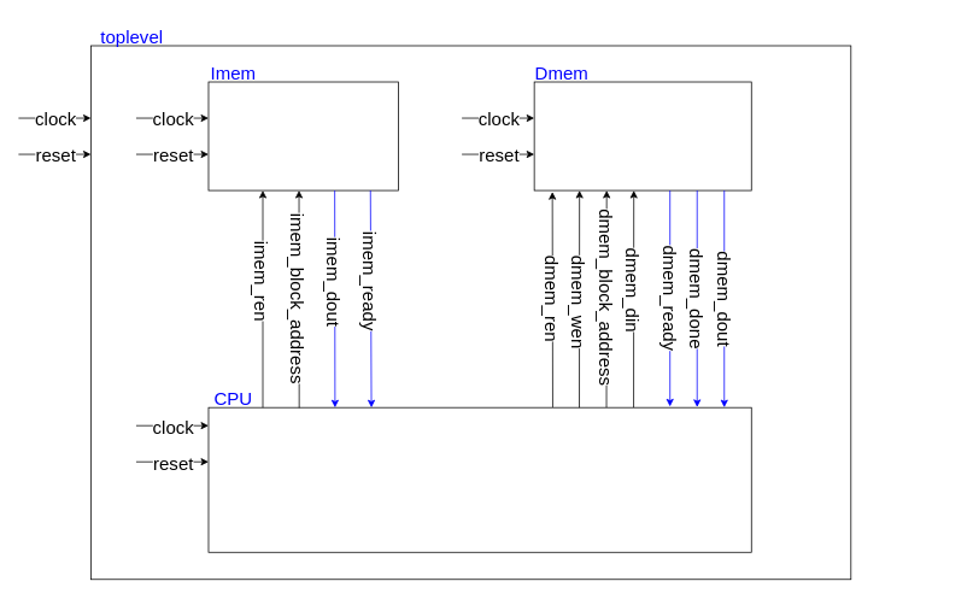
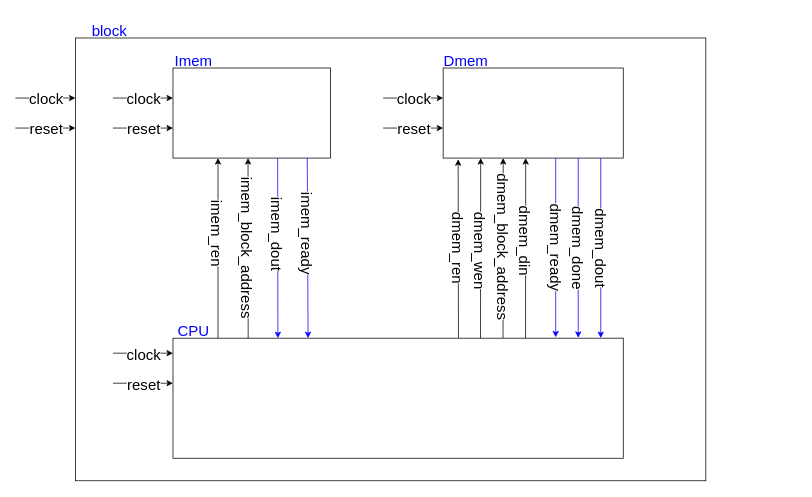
- <mxCell id="3" value="&lt;font color=&quot;#0000ff&quot; style=&quot;font-size: 20px;&quot;&gt;toplevel&lt;/font&gt;" style="text;html=1;align=center;verticalAlign=middle;resizable=0;points=[];autosize=1;strokeColor=none;fillColor=none;" parent="1" vertex="1"><mxGeometry x="100" y="20" width="90" height="40" as="geometry" /></mxCell>
+ <mxCell id="3" value="&lt;font color=&quot;#0000ff&quot; style=&quot;font-size: 20px;&quot;&gt;block&lt;/font&gt;" style="text;html=1;align=center;verticalAlign=middle;resizable=0;points=[];autosize=1;strokeColor=none;fillColor=none;" parent="1" vertex="1"><mxGeometry x="100" y="20" width="90" height="40" as="geometry" /></mxCell>
